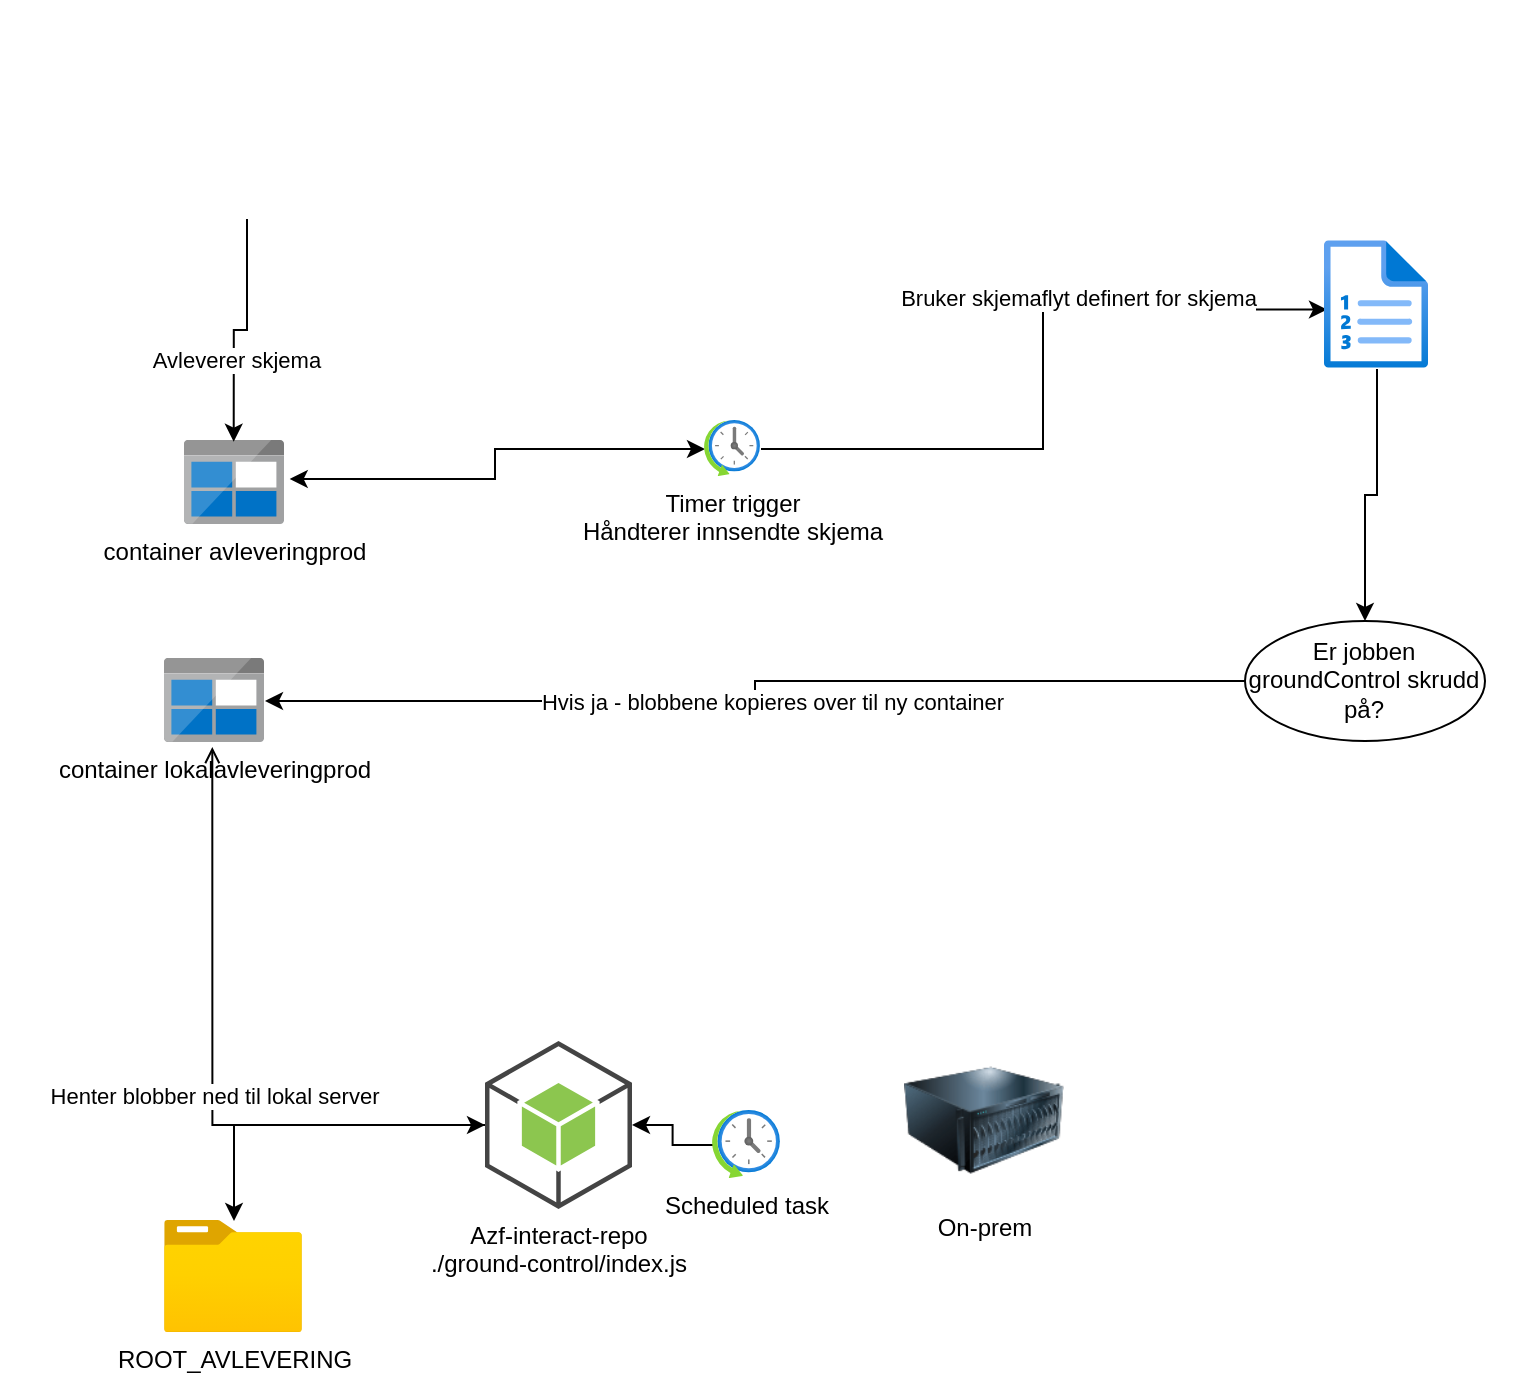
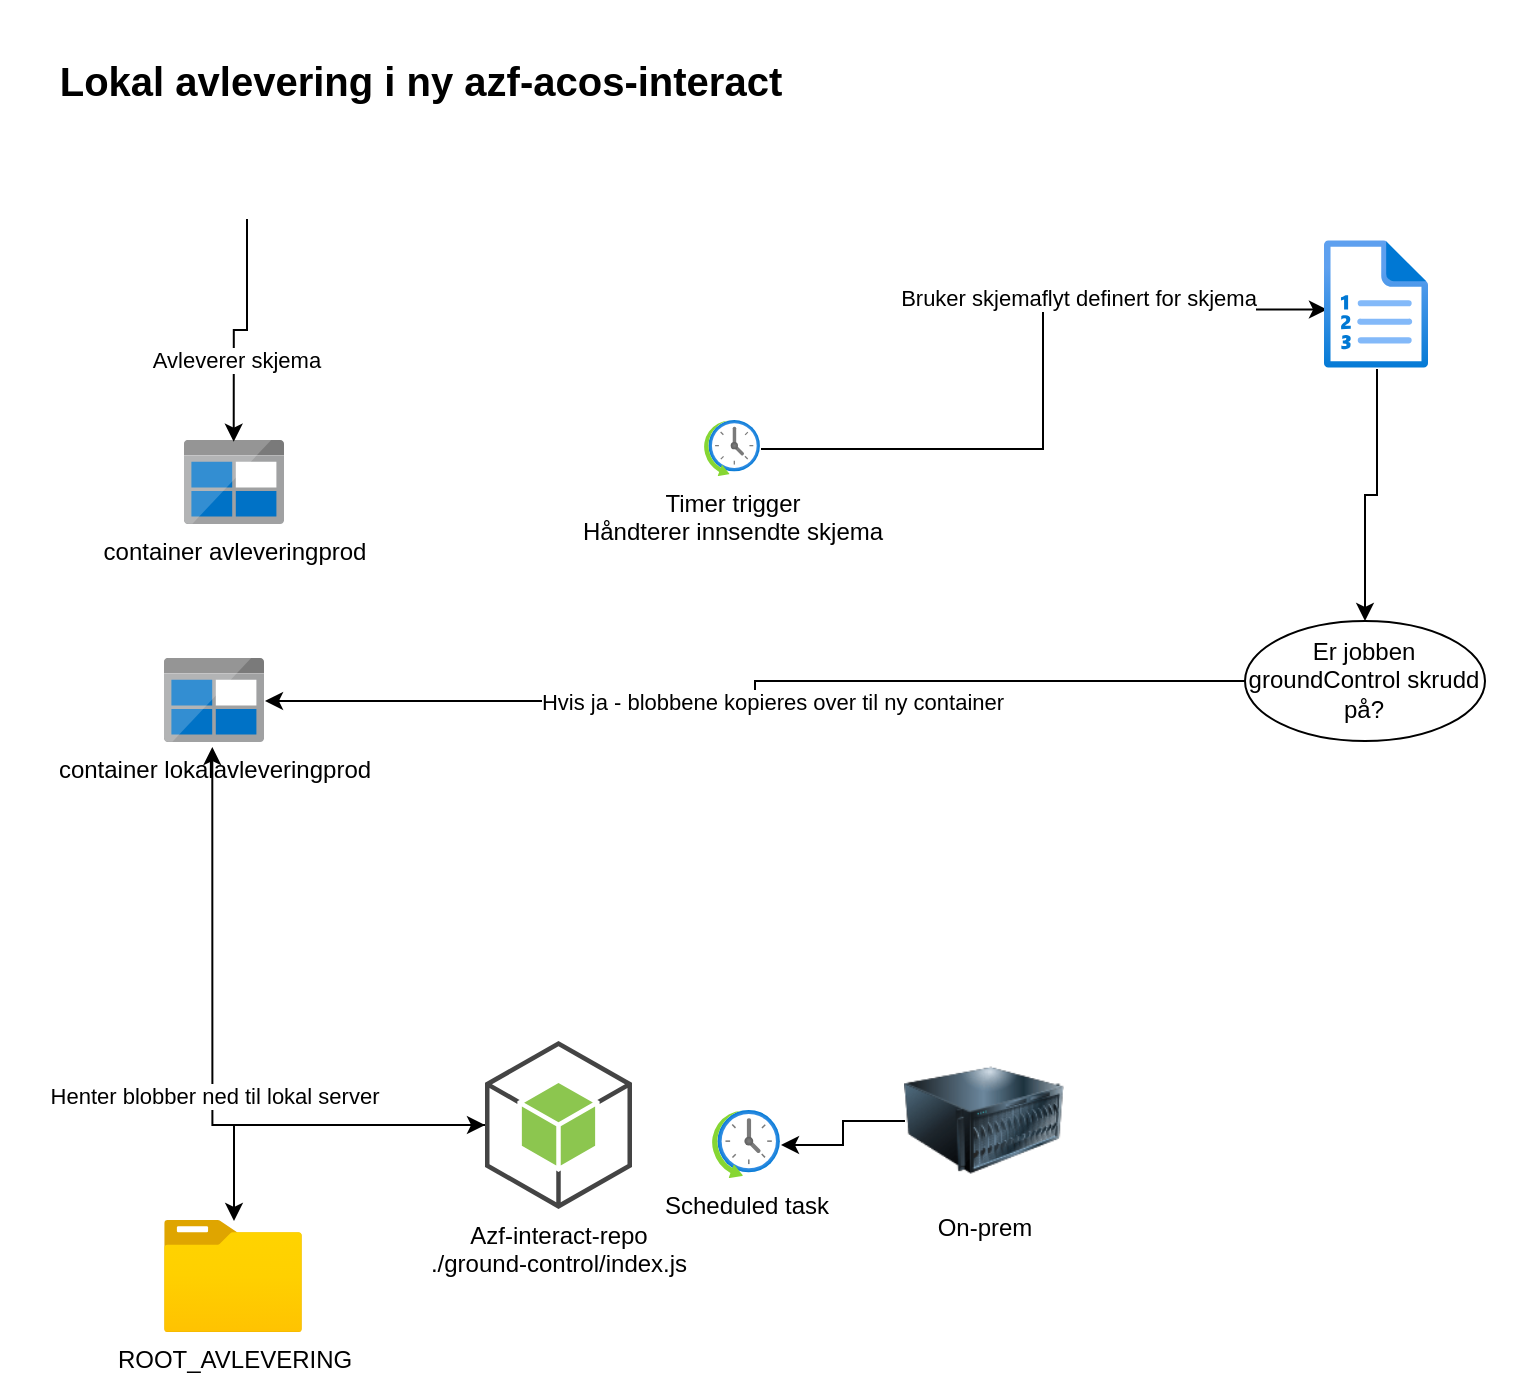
+ <mxCell id="16" value="Lokal avlevering i ny azf-acos-interact" style="text;html=1;align=center;verticalAlign=middle;resizable=0;points=[];autosize=1;strokeColor=none;fillColor=none;fontSize=20;fontStyle=1" vertex="1" parent="1"><mxGeometry x="20" y="20" width="380" height="40" as="geometry" /></mxCell>
- <mxCell id="6" style="edgeStyle=orthogonalEdgeStyle;rounded=0;orthogonalLoop=1;jettySize=auto;html=1;entryX=1.047;entryY=0.452;entryDx=0;entryDy=0;entryPerimeter=0;startArrow=classic;startFill=1;" edge="1" parent="1" source="9" target="2"><mxGeometry relative="1" as="geometry" /></mxCell>
- <mxCell id="17" style="edgeStyle=orthogonalEdgeStyle;rounded=0;orthogonalLoop=1;jettySize=auto;html=1;entryX=0.473;entryY=1.048;entryDx=0;entryDy=0;entryPerimeter=0;startArrow=classic;startFill=1;endArrow=open;" edge="1" parent="1" source="20" target="15"><mxGeometry relative="1" as="geometry" /></mxCell>
+ <mxCell id="17" style="edgeStyle=orthogonalEdgeStyle;rounded=0;orthogonalLoop=1;jettySize=auto;html=1;entryX=0.473;entryY=1.048;entryDx=0;entryDy=0;entryPerimeter=0;startArrow=classic;startFill=1;" edge="1" parent="1" source="20" target="15"><mxGeometry relative="1" as="geometry" /></mxCell>
+ <mxCell id="21" style="edgeStyle=orthogonalEdgeStyle;rounded=0;orthogonalLoop=1;jettySize=auto;html=1;" edge="1" parent="1" source="22" target="24"><mxGeometry relative="1" as="geometry" /></mxCell>
- <mxCell id="23" style="edgeStyle=orthogonalEdgeStyle;rounded=0;orthogonalLoop=1;jettySize=auto;html=1;" edge="1" parent="1" source="24" target="20"><mxGeometry relative="1" as="geometry" /></mxCell>
